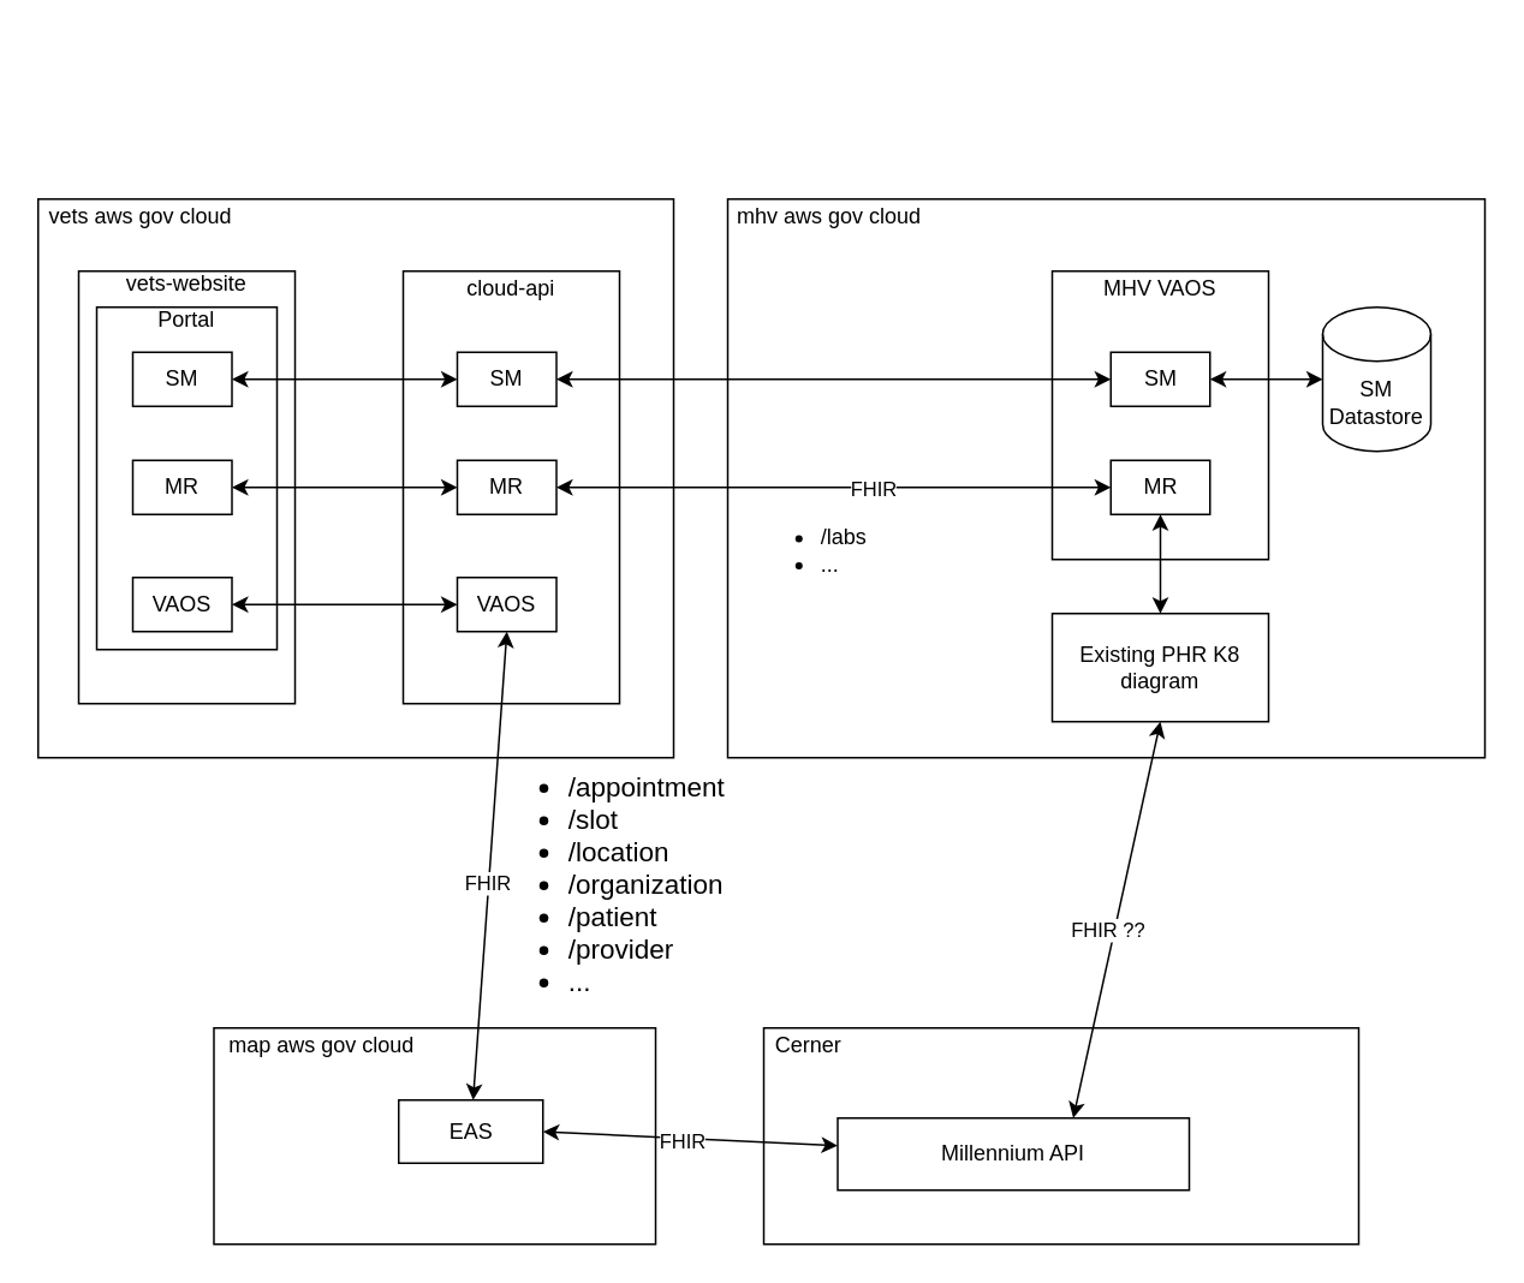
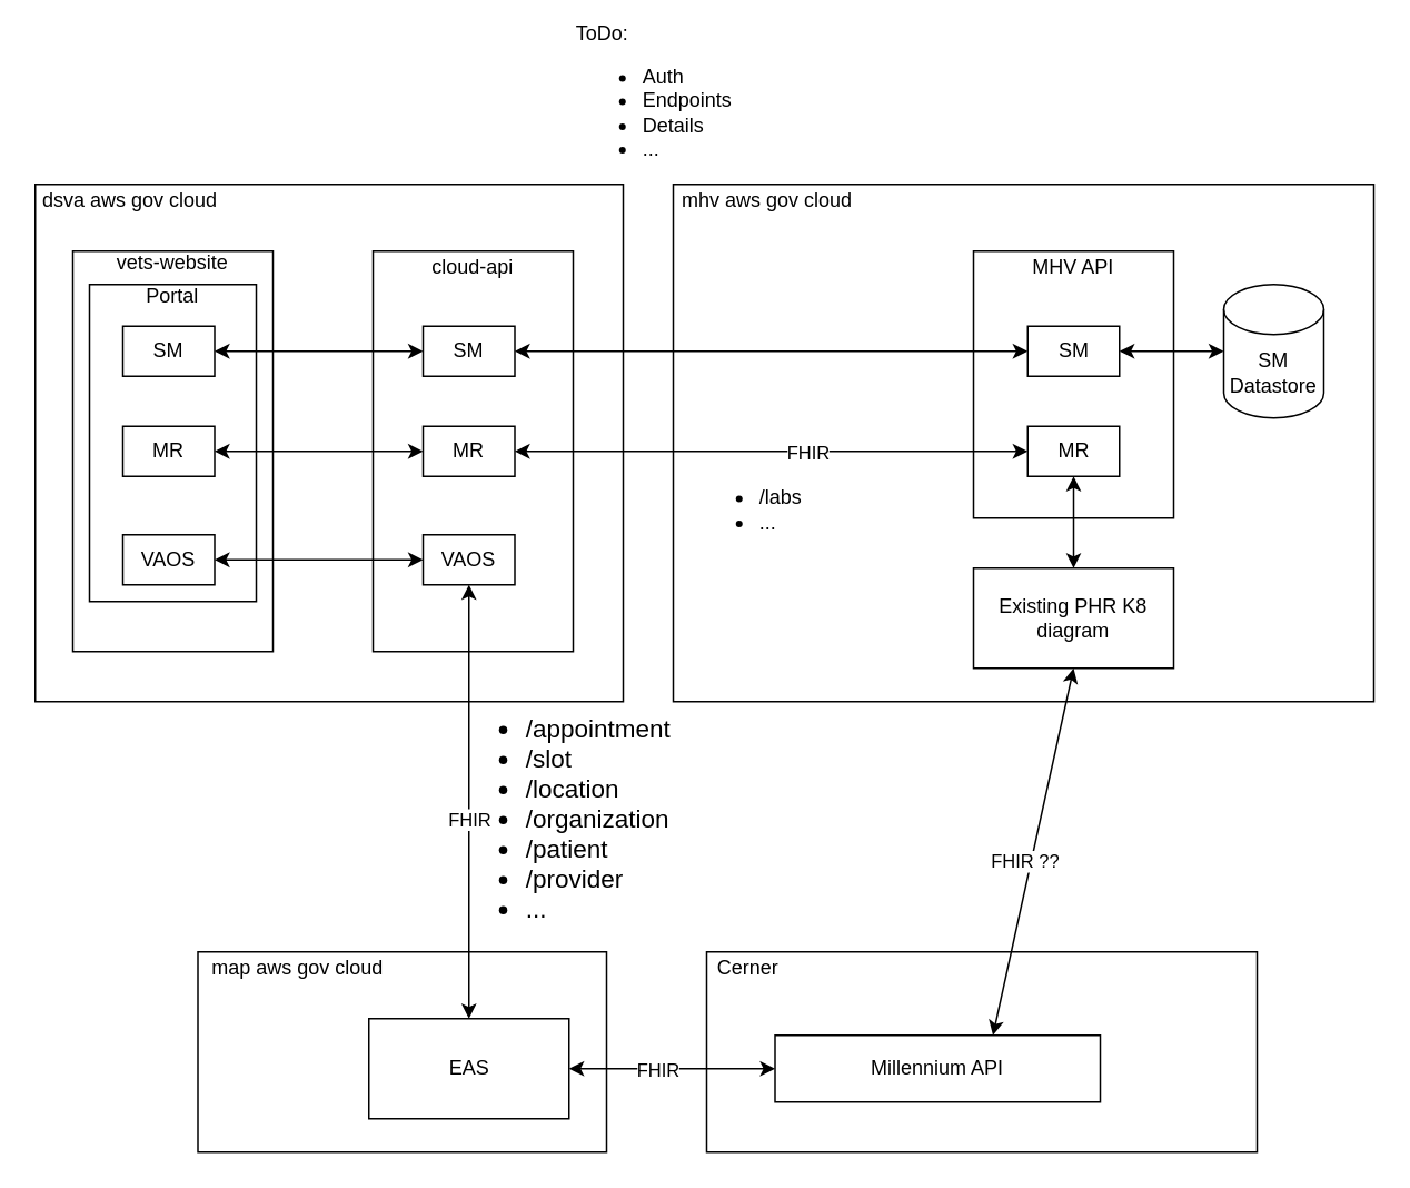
+ <mxCell id="46" value="&lt;span&gt;ToDo: &lt;/span&gt;&lt;span&gt;&lt;br&gt;&lt;/span&gt;&lt;ul&gt;&lt;li&gt;&lt;span&gt;Auth&lt;/span&gt;&lt;/li&gt;&lt;li&gt;Endpoints&lt;/li&gt;&lt;li&gt;Details&lt;/li&gt;&lt;li&gt;...&lt;/li&gt;&lt;/ul&gt;" style="text;html=1;strokeColor=none;fillColor=none;align=left;verticalAlign=middle;whiteSpace=wrap;rounded=0;" vertex="1" parent="1"><mxGeometry x="343" width="270" height="80" as="geometry" y="20" /></mxCell>
- <mxCell id="21" value="vets aws gov cloud" style="text;html=1;strokeColor=none;fillColor=none;align=center;verticalAlign=middle;whiteSpace=wrap;rounded=0;" vertex="1" parent="1"><mxGeometry x="20.5" y="110" width="112.5" height="20" as="geometry" /></mxCell>
+ <mxCell id="21" value="dsva aws gov cloud" style="text;html=1;strokeColor=none;fillColor=none;align=center;verticalAlign=middle;whiteSpace=wrap;rounded=0;" vertex="1" parent="1"><mxGeometry x="20.5" y="110" width="112.5" height="20" as="geometry" /></mxCell>
- <mxCell id="18" value="MHV VAOS" style="text;html=1;strokeColor=none;fillColor=none;align=center;verticalAlign=middle;whiteSpace=wrap;rounded=0;" vertex="1" parent="1"><mxGeometry x="583" y="150" width="120" height="20" as="geometry" /></mxCell>
+ <mxCell id="18" value="MHV API" style="text;html=1;strokeColor=none;fillColor=none;align=center;verticalAlign=middle;whiteSpace=wrap;rounded=0;" vertex="1" parent="1"><mxGeometry x="583" y="150" width="120" height="20" as="geometry" /></mxCell>
- <mxCell id="27" value="EAS" style="rounded=0;whiteSpace=wrap;html=1;" vertex="1" parent="1"><mxGeometry x="220.5" y="610" width="80" height="35" as="geometry" /></mxCell>
+ <mxCell id="27" value="EAS" style="rounded=0;whiteSpace=wrap;html=1;" vertex="1" parent="1"><mxGeometry x="220.5" y="610" width="120" height="60" as="geometry" /></mxCell>
